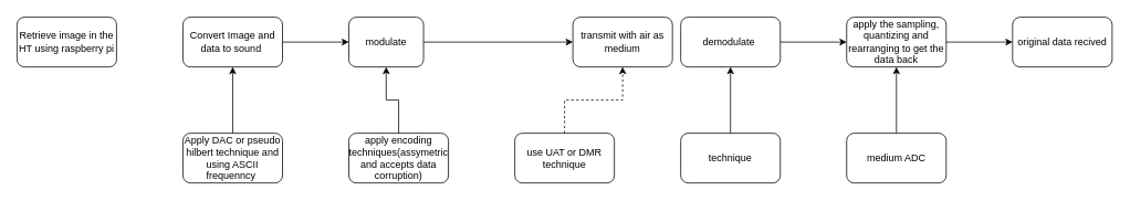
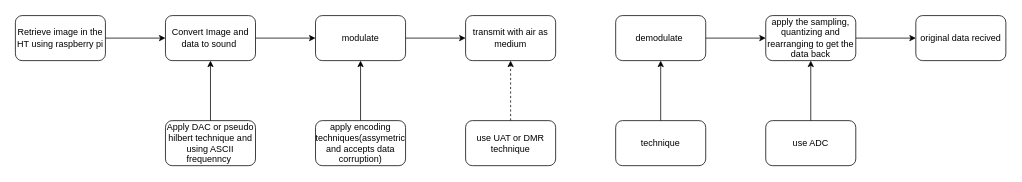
+ <mxCell id="4" value="" style="edgeStyle=orthogonalEdgeStyle;rounded=0;orthogonalLoop=1;jettySize=auto;html=1;" edge="1" parent="1" source="23" target="5"><mxGeometry relative="1" as="geometry" /></mxCell>
- <mxCell id="8" value="modulate" style="whiteSpace=wrap;html=1;rounded=1;" vertex="1" parent="1"><mxGeometry x="420" y="20" width="90" height="60" as="geometry" /></mxCell>
+ <mxCell id="8" value="modulate" style="whiteSpace=wrap;html=1;rounded=1;" vertex="1" parent="1"><mxGeometry x="420" y="20" width="120" height="60" as="geometry" /></mxCell>
- <mxCell id="10" value="transmit with air as medium" style="whiteSpace=wrap;html=1;rounded=1;" vertex="1" parent="1"><mxGeometry x="690" y="20" width="120" height="60" as="geometry" /></mxCell>
+ <mxCell id="10" value="transmit with air as medium" style="whiteSpace=wrap;html=1;rounded=1;" vertex="1" parent="1"><mxGeometry y="20" width="120" height="60" as="geometry" x="620" /></mxCell>
- <mxCell id="22" value="medium ADC" style="whiteSpace=wrap;html=1;rounded=1;" vertex="1" parent="1"><mxGeometry x="1020" y="160" width="120" height="60" as="geometry" /></mxCell>
+ <mxCell id="22" value="use ADC" style="whiteSpace=wrap;html=1;rounded=1;" vertex="1" parent="1"><mxGeometry x="1020" y="160" width="120" height="60" as="geometry" /></mxCell>
